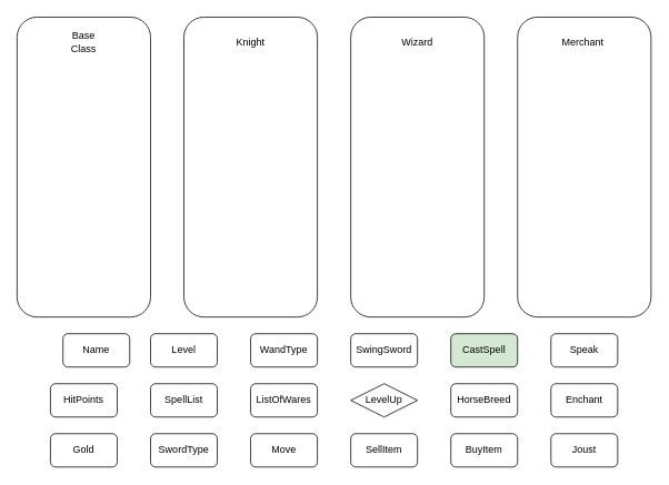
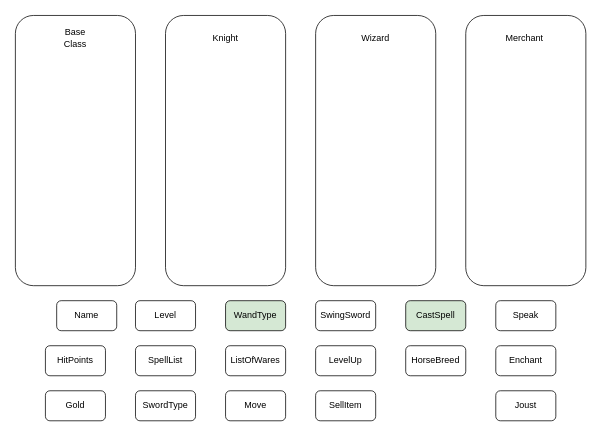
- <mxCell id="16" value="WandType" style="rounded=1;whiteSpace=wrap;html=1;" vertex="1" parent="1"><mxGeometry x="300" y="400" width="80" height="40" as="geometry" /></mxCell>
+ <mxCell id="16" value="WandType" style="rounded=1;whiteSpace=wrap;html=1;fillColor=#d5e8d4;" vertex="1" parent="1"><mxGeometry x="300" y="400" width="80" height="40" as="geometry" /></mxCell>
- <mxCell id="20" value="LevelUp" style="rhombus;whiteSpace=wrap;html=1;" vertex="1" parent="1"><mxGeometry x="420" y="460" width="80" height="40" as="geometry" /></mxCell>
+ <mxCell id="20" value="LevelUp" style="rounded=1;whiteSpace=wrap;html=1;" vertex="1" parent="1"><mxGeometry x="420" y="460" width="80" height="40" as="geometry" /></mxCell>
- <mxCell id="24" value="BuyItem" style="rounded=1;whiteSpace=wrap;html=1;" vertex="1" parent="1"><mxGeometry x="540" y="520" width="80" height="40" as="geometry" /></mxCell>
